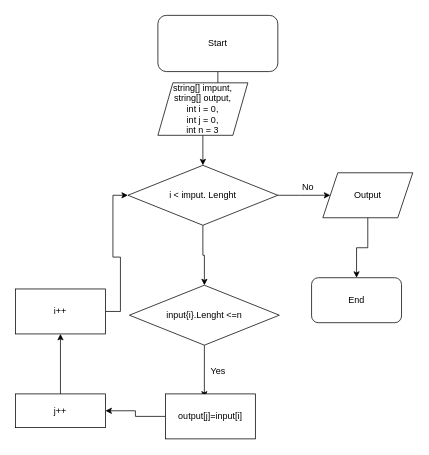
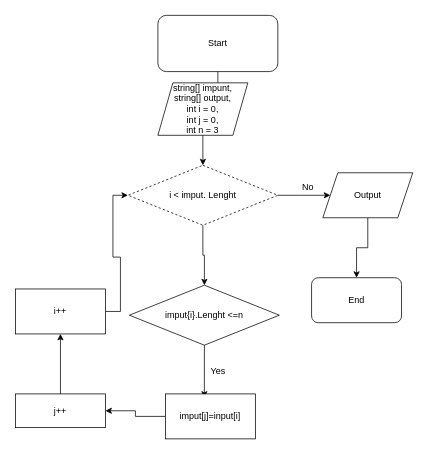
- <mxCell id="8" value="i &amp;lt; imput. Lenght" style="rhombus;whiteSpace=wrap;html=1;" vertex="1" parent="1"><mxGeometry x="170" y="220" width="200" height="80" as="geometry" /></mxCell>
+ <mxCell id="8" value="i &amp;lt; imput. Lenght" style="rhombus;whiteSpace=wrap;html=1;dashed=1;" vertex="1" parent="1"><mxGeometry x="170" y="220" width="200" height="80" as="geometry" /></mxCell>
- <mxCell id="14" value="input{i}.Lenght &amp;lt;=n" style="rhombus;whiteSpace=wrap;html=1;" vertex="1" parent="1"><mxGeometry x="172" y="380" width="200" height="80" as="geometry" /></mxCell>
+ <mxCell id="14" value="imput{i}.Lenght &amp;lt;=n" style="rhombus;whiteSpace=wrap;html=1;" vertex="1" parent="1"><mxGeometry x="172" y="380" width="200" height="80" as="geometry" /></mxCell>
- <mxCell id="16" value="output[j]=input[i]" style="rounded=0;whiteSpace=wrap;html=1;" vertex="1" parent="1"><mxGeometry x="220" y="525" width="120" height="60" as="geometry" /></mxCell>
+ <mxCell id="16" value="imput[j]=input[i]" style="rounded=0;whiteSpace=wrap;html=1;" vertex="1" parent="1"><mxGeometry x="220" y="525" width="120" height="60" as="geometry" /></mxCell>
